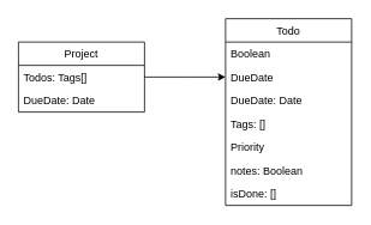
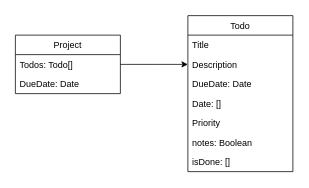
- <mxCell id="7" value="Boolean   " style="text;strokeColor=none;fillColor=none;align=left;verticalAlign=top;spacingLeft=4;spacingRight=4;overflow=hidden;rotatable=0;points=[[0,0.5],[1,0.5]];portConstraint=eastwest;" vertex="1" parent="6"><mxGeometry y="26" width="140" height="26" as="geometry" /></mxCell>
+ <mxCell id="7" value="Title   " style="text;strokeColor=none;fillColor=none;align=left;verticalAlign=top;spacingLeft=4;spacingRight=4;overflow=hidden;rotatable=0;points=[[0,0.5],[1,0.5]];portConstraint=eastwest;" vertex="1" parent="6"><mxGeometry y="26" width="140" height="26" as="geometry" /></mxCell>
- <mxCell id="3" value="Todos: Tags[]" style="text;strokeColor=none;fillColor=none;align=left;verticalAlign=top;spacingLeft=4;spacingRight=4;overflow=hidden;rotatable=0;points=[[0,0.5],[1,0.5]];portConstraint=eastwest;" vertex="1" parent="2"><mxGeometry y="26" width="140" height="26" as="geometry" /></mxCell>
+ <mxCell id="3" value="Todos: Todo[]" style="text;strokeColor=none;fillColor=none;align=left;verticalAlign=top;spacingLeft=4;spacingRight=4;overflow=hidden;rotatable=0;points=[[0,0.5],[1,0.5]];portConstraint=eastwest;" vertex="1" parent="2"><mxGeometry y="26" width="140" height="26" as="geometry" /></mxCell>
- <mxCell id="8" value="DueDate" style="text;strokeColor=none;fillColor=none;align=left;verticalAlign=top;spacingLeft=4;spacingRight=4;overflow=hidden;rotatable=0;points=[[0,0.5],[1,0.5]];portConstraint=eastwest;" vertex="1" parent="6"><mxGeometry y="52" width="140" height="26" as="geometry" /></mxCell>
+ <mxCell id="8" value="Description" style="text;strokeColor=none;fillColor=none;align=left;verticalAlign=top;spacingLeft=4;spacingRight=4;overflow=hidden;rotatable=0;points=[[0,0.5],[1,0.5]];portConstraint=eastwest;" vertex="1" parent="6"><mxGeometry y="52" width="140" height="26" as="geometry" /></mxCell>
- <mxCell id="10" value="Tags: []" style="text;strokeColor=none;fillColor=none;align=left;verticalAlign=top;spacingLeft=4;spacingRight=4;overflow=hidden;rotatable=0;points=[[0,0.5],[1,0.5]];portConstraint=eastwest;" vertex="1" parent="6"><mxGeometry y="104" width="140" height="26" as="geometry" /></mxCell>
+ <mxCell id="10" value="Date: []" style="text;strokeColor=none;fillColor=none;align=left;verticalAlign=top;spacingLeft=4;spacingRight=4;overflow=hidden;rotatable=0;points=[[0,0.5],[1,0.5]];portConstraint=eastwest;" vertex="1" parent="6"><mxGeometry y="104" width="140" height="26" as="geometry" /></mxCell>
